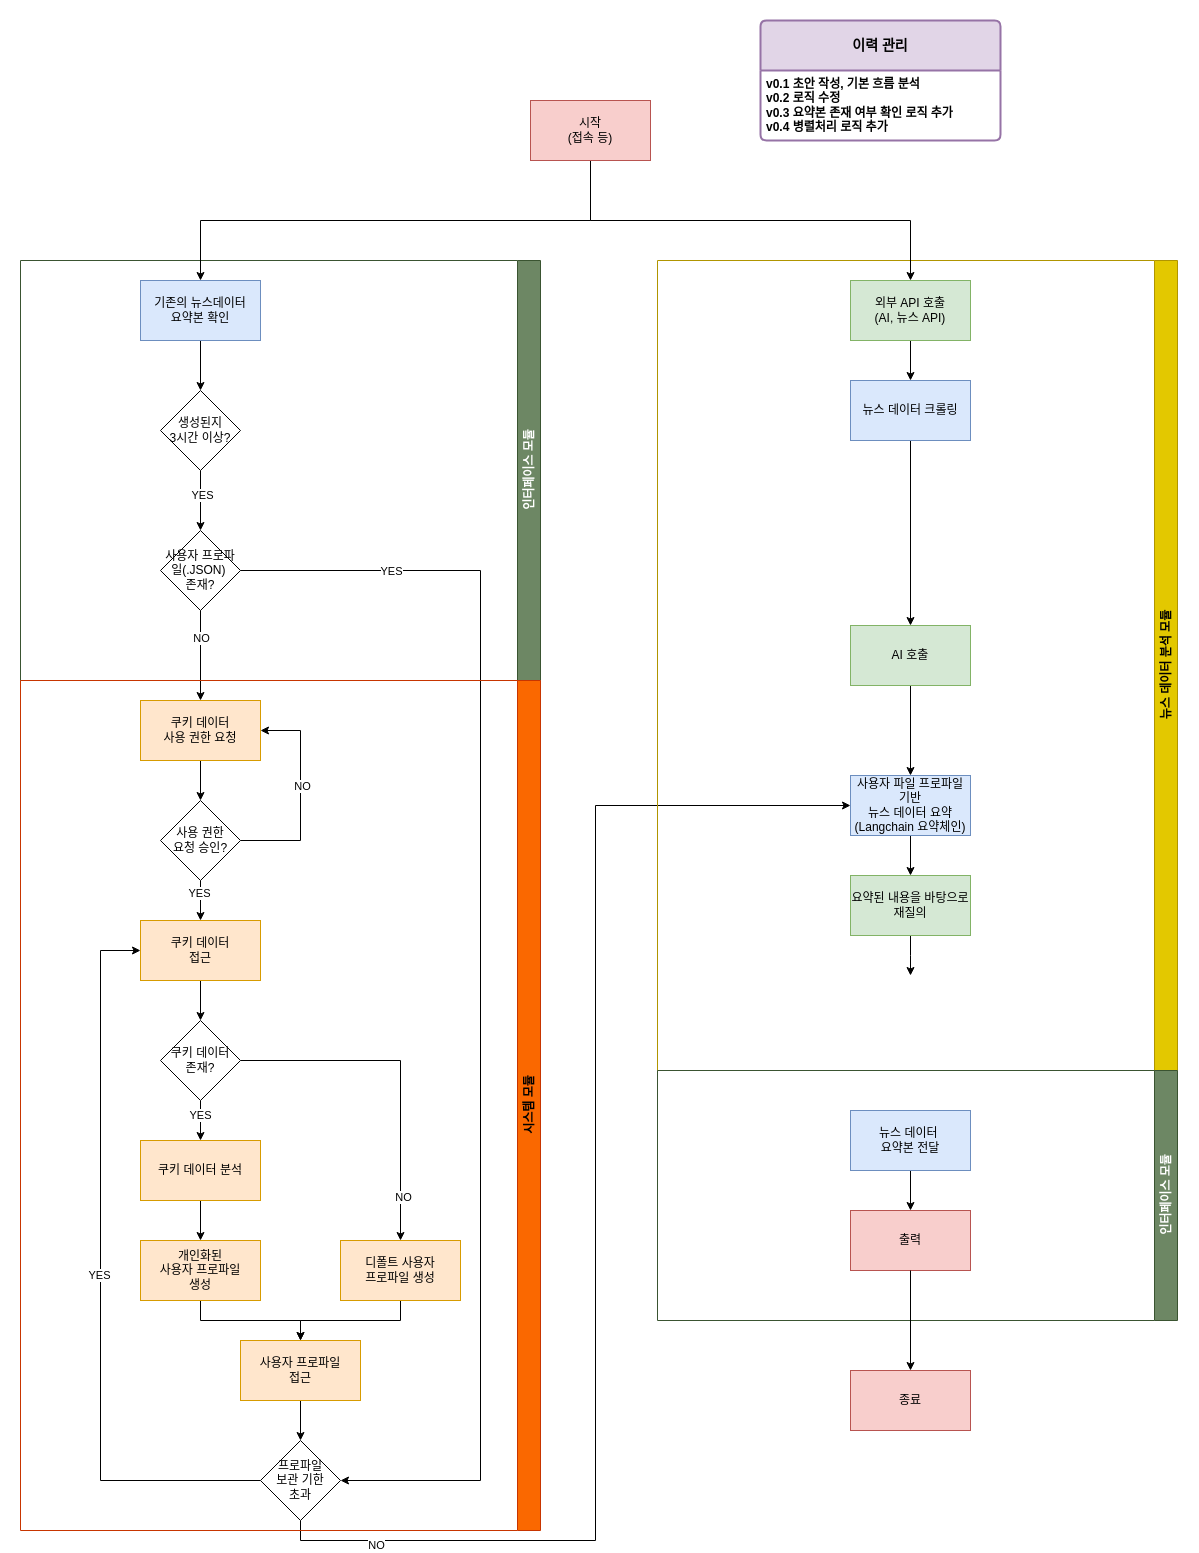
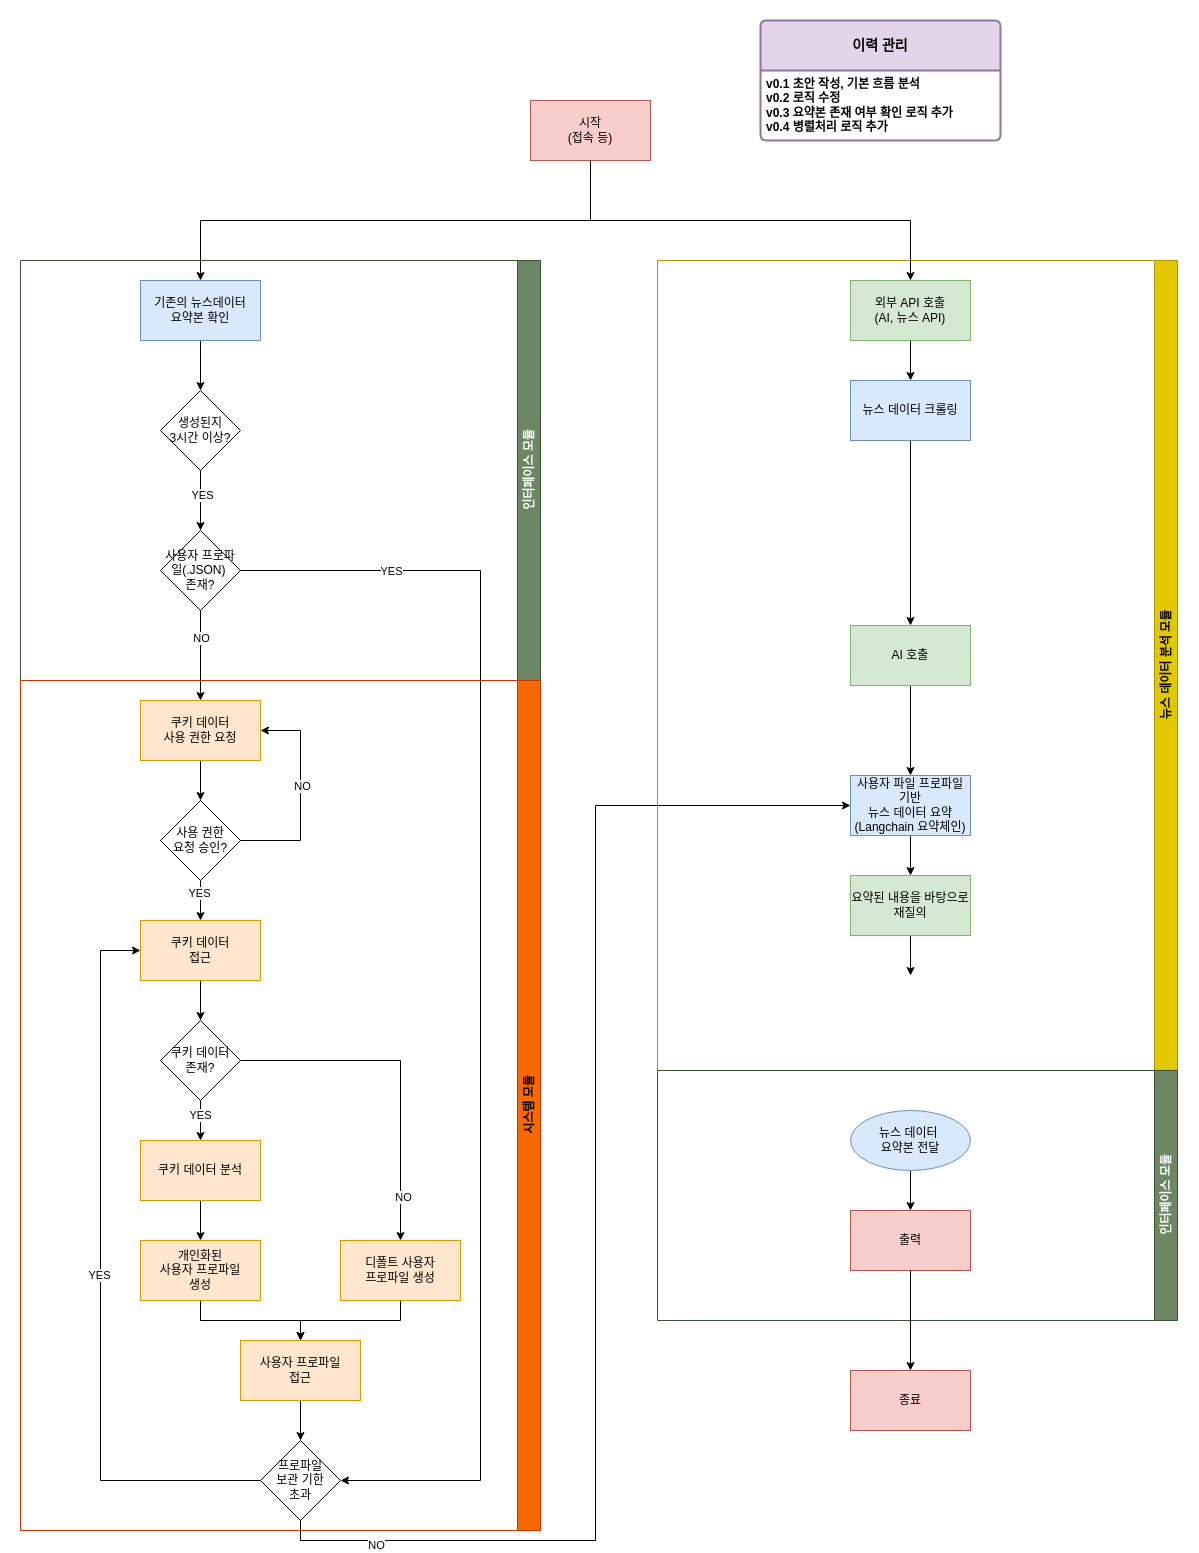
- <mxCell id="53" value="뉴스 데이터&amp;nbsp;&lt;div&gt;요약본 전달&lt;/div&gt;" style="rounded=0;whiteSpace=wrap;html=1;fillColor=#dae8fc;strokeColor=#6c8ebf;" parent="51" vertex="1"><mxGeometry x="193" y="40" width="120" height="60" as="geometry" /></mxCell>
+ <mxCell id="53" value="뉴스 데이터&amp;nbsp;&lt;div&gt;요약본 전달&lt;/div&gt;" style="ellipse;whiteSpace=wrap;html=1;fillColor=#dae8fc;strokeColor=#6c8ebf;" parent="51" vertex="1"><mxGeometry x="193" y="40" width="120" height="60" as="geometry" /></mxCell>
